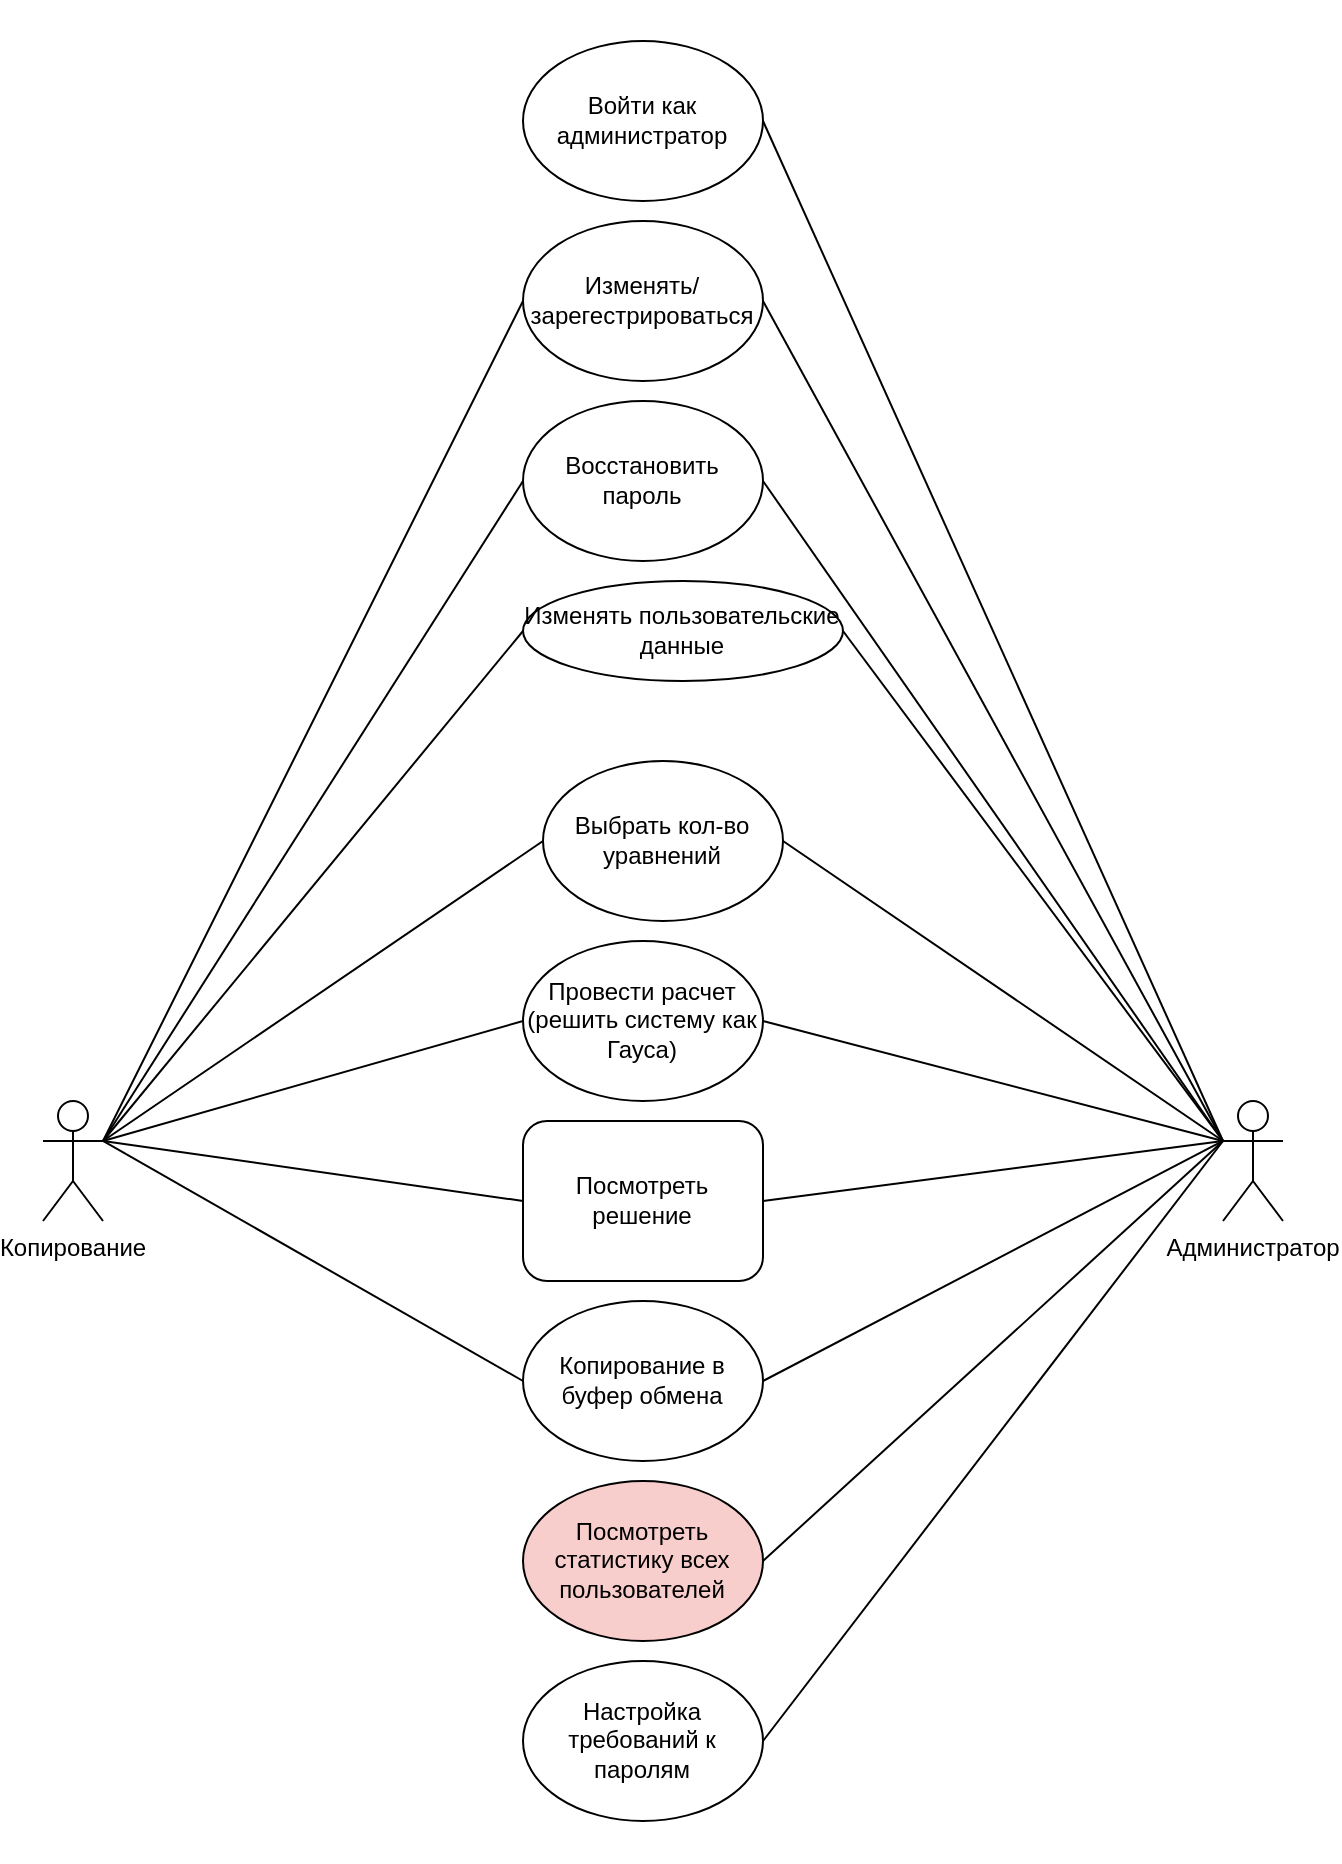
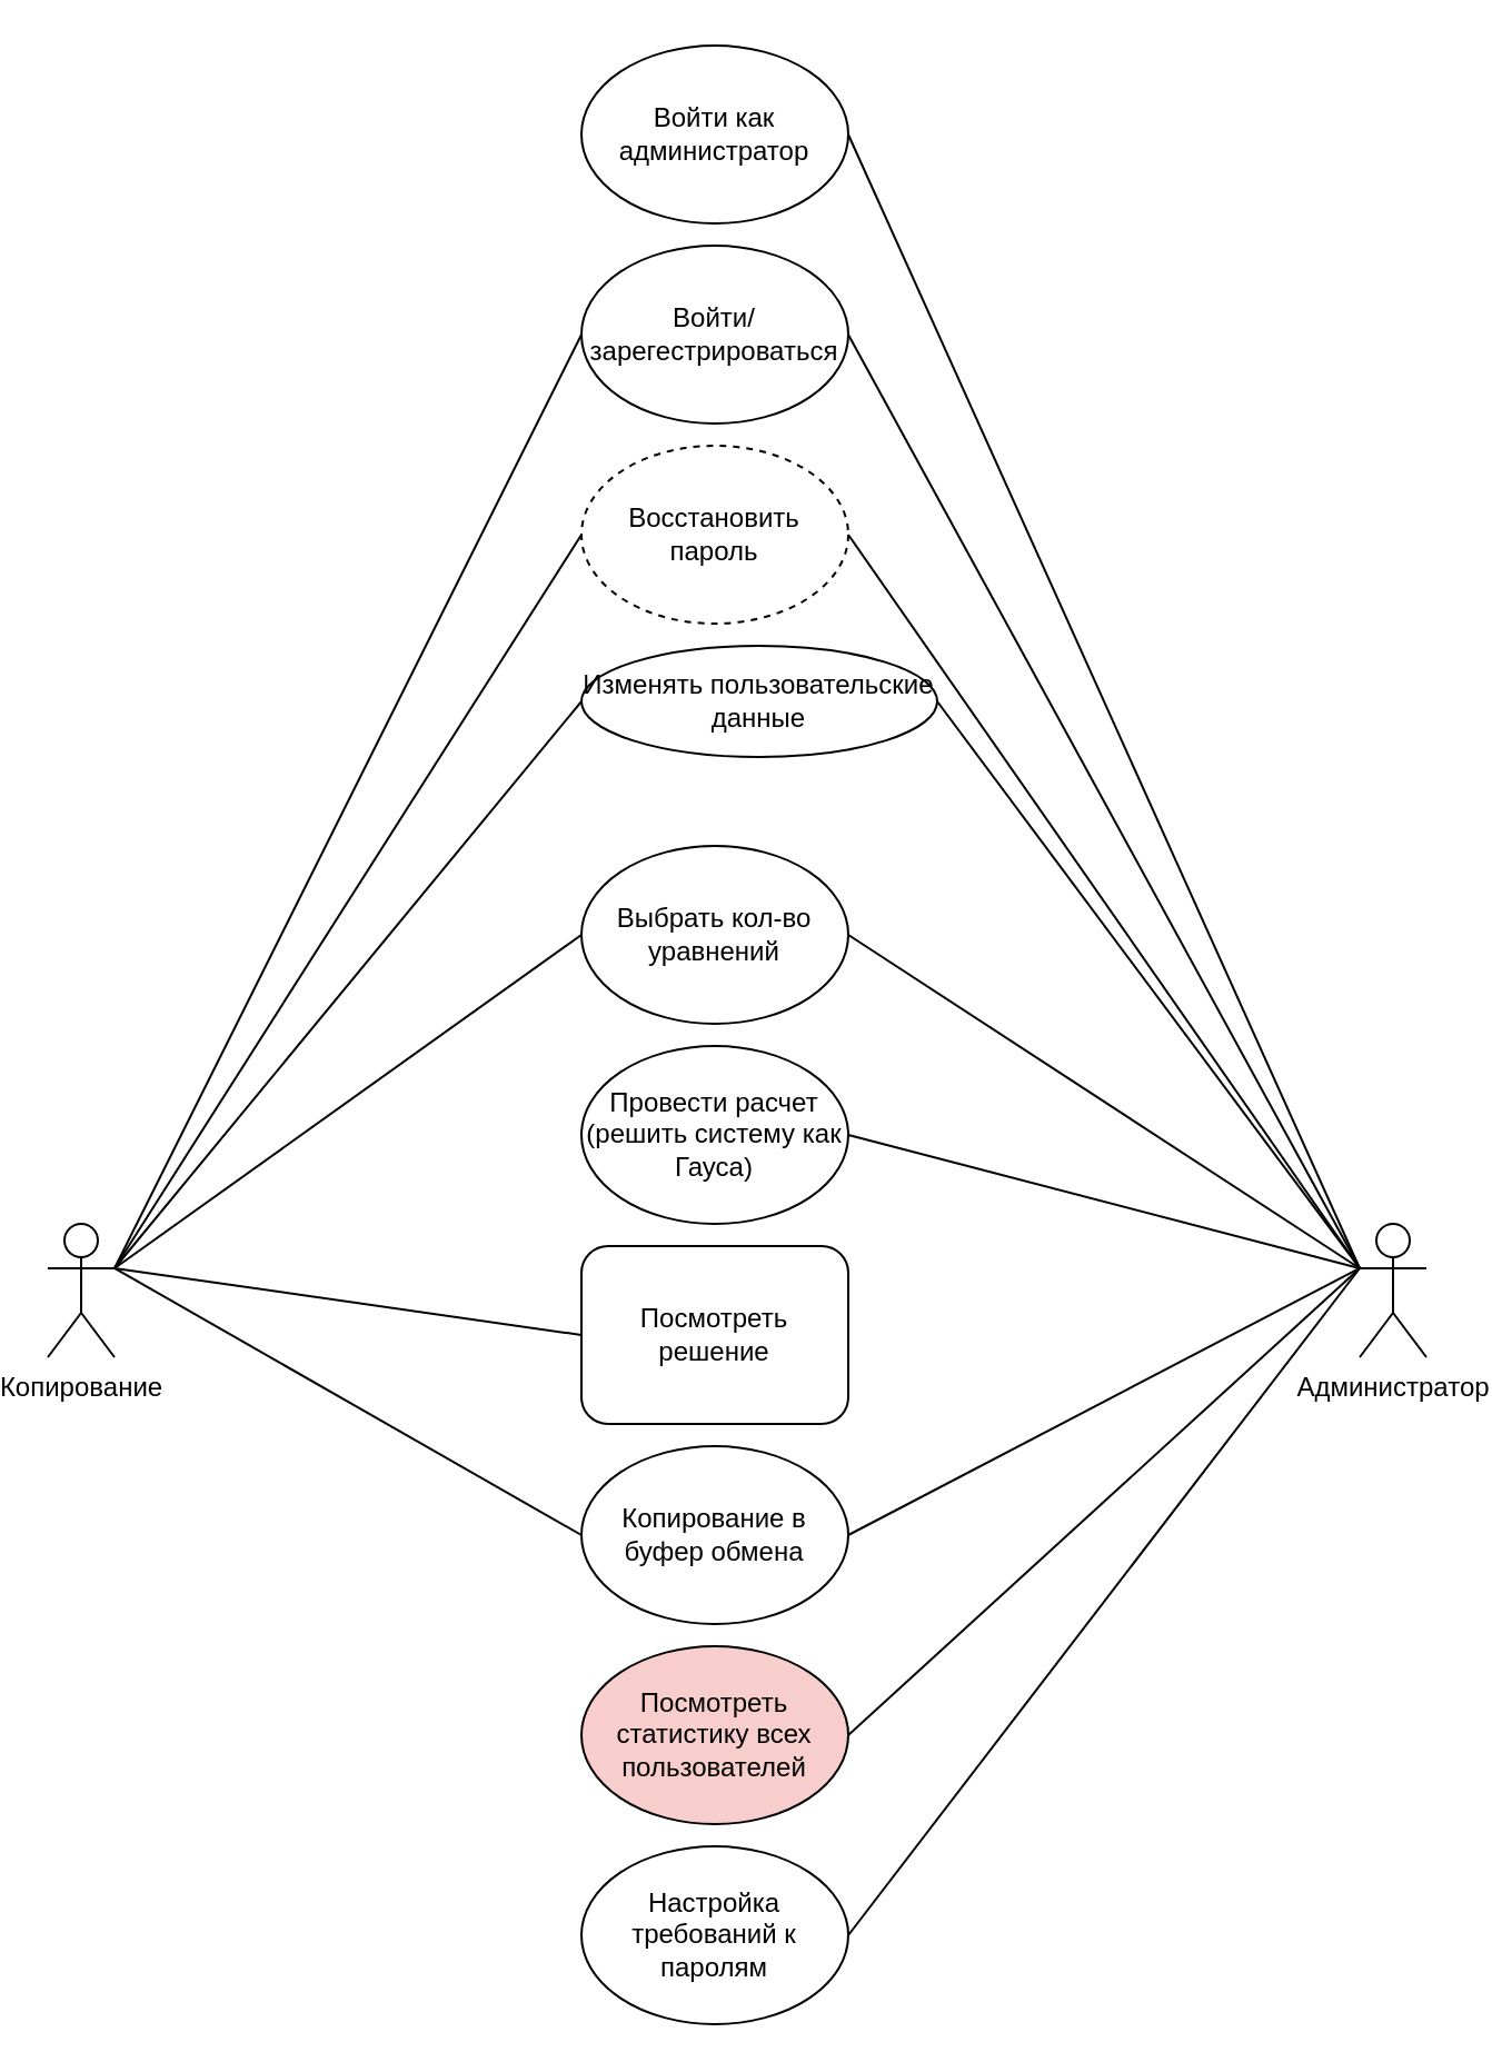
- <mxCell id="4" value="Изменять/зарегестрироваться" style="ellipse;whiteSpace=wrap;html=1;" parent="1" vertex="1"><mxGeometry x="260" y="110" width="120" height="80" as="geometry" /></mxCell>
+ <mxCell id="4" value="Войти/зарегестрироваться" style="ellipse;whiteSpace=wrap;html=1;" parent="1" vertex="1"><mxGeometry x="260" y="110" width="120" height="80" as="geometry" /></mxCell>
- <mxCell id="7" value="Восстановить пароль" style="ellipse;whiteSpace=wrap;html=1;" parent="1" vertex="1"><mxGeometry x="260" y="200" width="120" height="80" as="geometry" /></mxCell>
+ <mxCell id="7" value="Восстановить пароль" style="ellipse;whiteSpace=wrap;html=1;dashed=1;" parent="1" vertex="1"><mxGeometry x="260" y="200" width="120" height="80" as="geometry" /></mxCell>
- <mxCell id="9" value="Выбрать кол-во уравнений" style="ellipse;whiteSpace=wrap;html=1;" parent="1" vertex="1"><mxGeometry x="270" y="380" width="120" height="80" as="geometry" /></mxCell>
+ <mxCell id="9" value="Выбрать кол-во уравнений" style="ellipse;whiteSpace=wrap;html=1;" parent="1" vertex="1"><mxGeometry x="260" y="380" width="120" height="80" as="geometry" /></mxCell>
- <mxCell id="14" value="" style="endArrow=none;html=1;rounded=0;exitX=1;exitY=0.333;exitDx=0;exitDy=0;exitPerimeter=0;entryX=0;entryY=0.5;entryDx=0;entryDy=0;" parent="1" source="2" target="8" edge="1"><mxGeometry width="50" height="50" relative="1" as="geometry"><mxPoint x="210" y="740" as="sourcePoint" /><mxPoint x="260" y="690" as="targetPoint" /></mxGeometry></mxCell>
- <mxCell id="22" value="" style="endArrow=none;html=1;rounded=0;exitX=1;exitY=0.5;exitDx=0;exitDy=0;entryX=0;entryY=0.333;entryDx=0;entryDy=0;entryPerimeter=0;" parent="1" source="10" target="3" edge="1"><mxGeometry width="50" height="50" relative="1" as="geometry"><mxPoint x="210" y="740" as="sourcePoint" /><mxPoint x="260" y="690" as="targetPoint" /></mxGeometry></mxCell>
